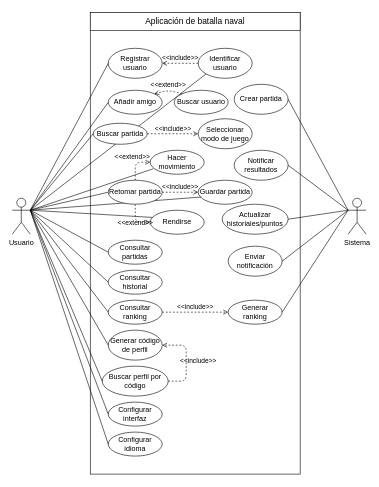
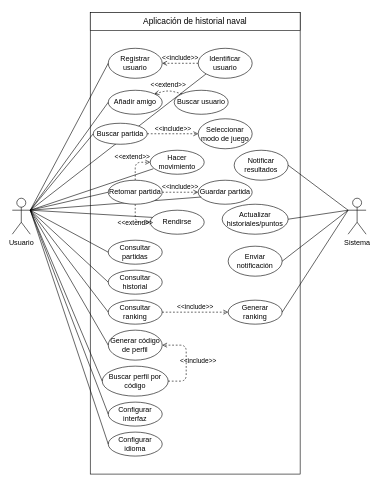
- <mxCell id="6" value="&lt;font style=&quot;font-size: 12px&quot;&gt;&lt;font style=&quot;font-size: 14px&quot;&gt;Aplicación de batalla naval&lt;/font&gt;&lt;br&gt;&lt;/font&gt;" style="rounded=0;whiteSpace=wrap;html=1;" vertex="1" parent="1"><mxGeometry x="150" y="20" width="350" height="30" as="geometry" /></mxCell>
+ <mxCell id="6" value="&lt;font style=&quot;font-size: 12px&quot;&gt;&lt;font style=&quot;font-size: 14px&quot;&gt;Aplicación de historial naval&lt;/font&gt;&lt;br&gt;&lt;/font&gt;" style="rounded=0;whiteSpace=wrap;html=1;" vertex="1" parent="1"><mxGeometry x="150" y="20" width="350" height="30" as="geometry" /></mxCell>
- <mxCell id="19" value="Crear partida" style="ellipse;whiteSpace=wrap;html=1;" vertex="1" parent="1"><mxGeometry x="390" y="140" width="90" height="50" as="geometry" /></mxCell>
- <mxCell id="44" value="" style="endArrow=none;html=1;exitX=1;exitY=0.5;exitDx=0;exitDy=0;entryX=0;entryY=0.333;entryDx=0;entryDy=0;entryPerimeter=0;" edge="1" parent="1" source="19" target="4"><mxGeometry width="50" height="50" relative="1" as="geometry"><mxPoint x="590" y="290" as="sourcePoint" /><mxPoint x="640" y="240" as="targetPoint" /></mxGeometry></mxCell>
